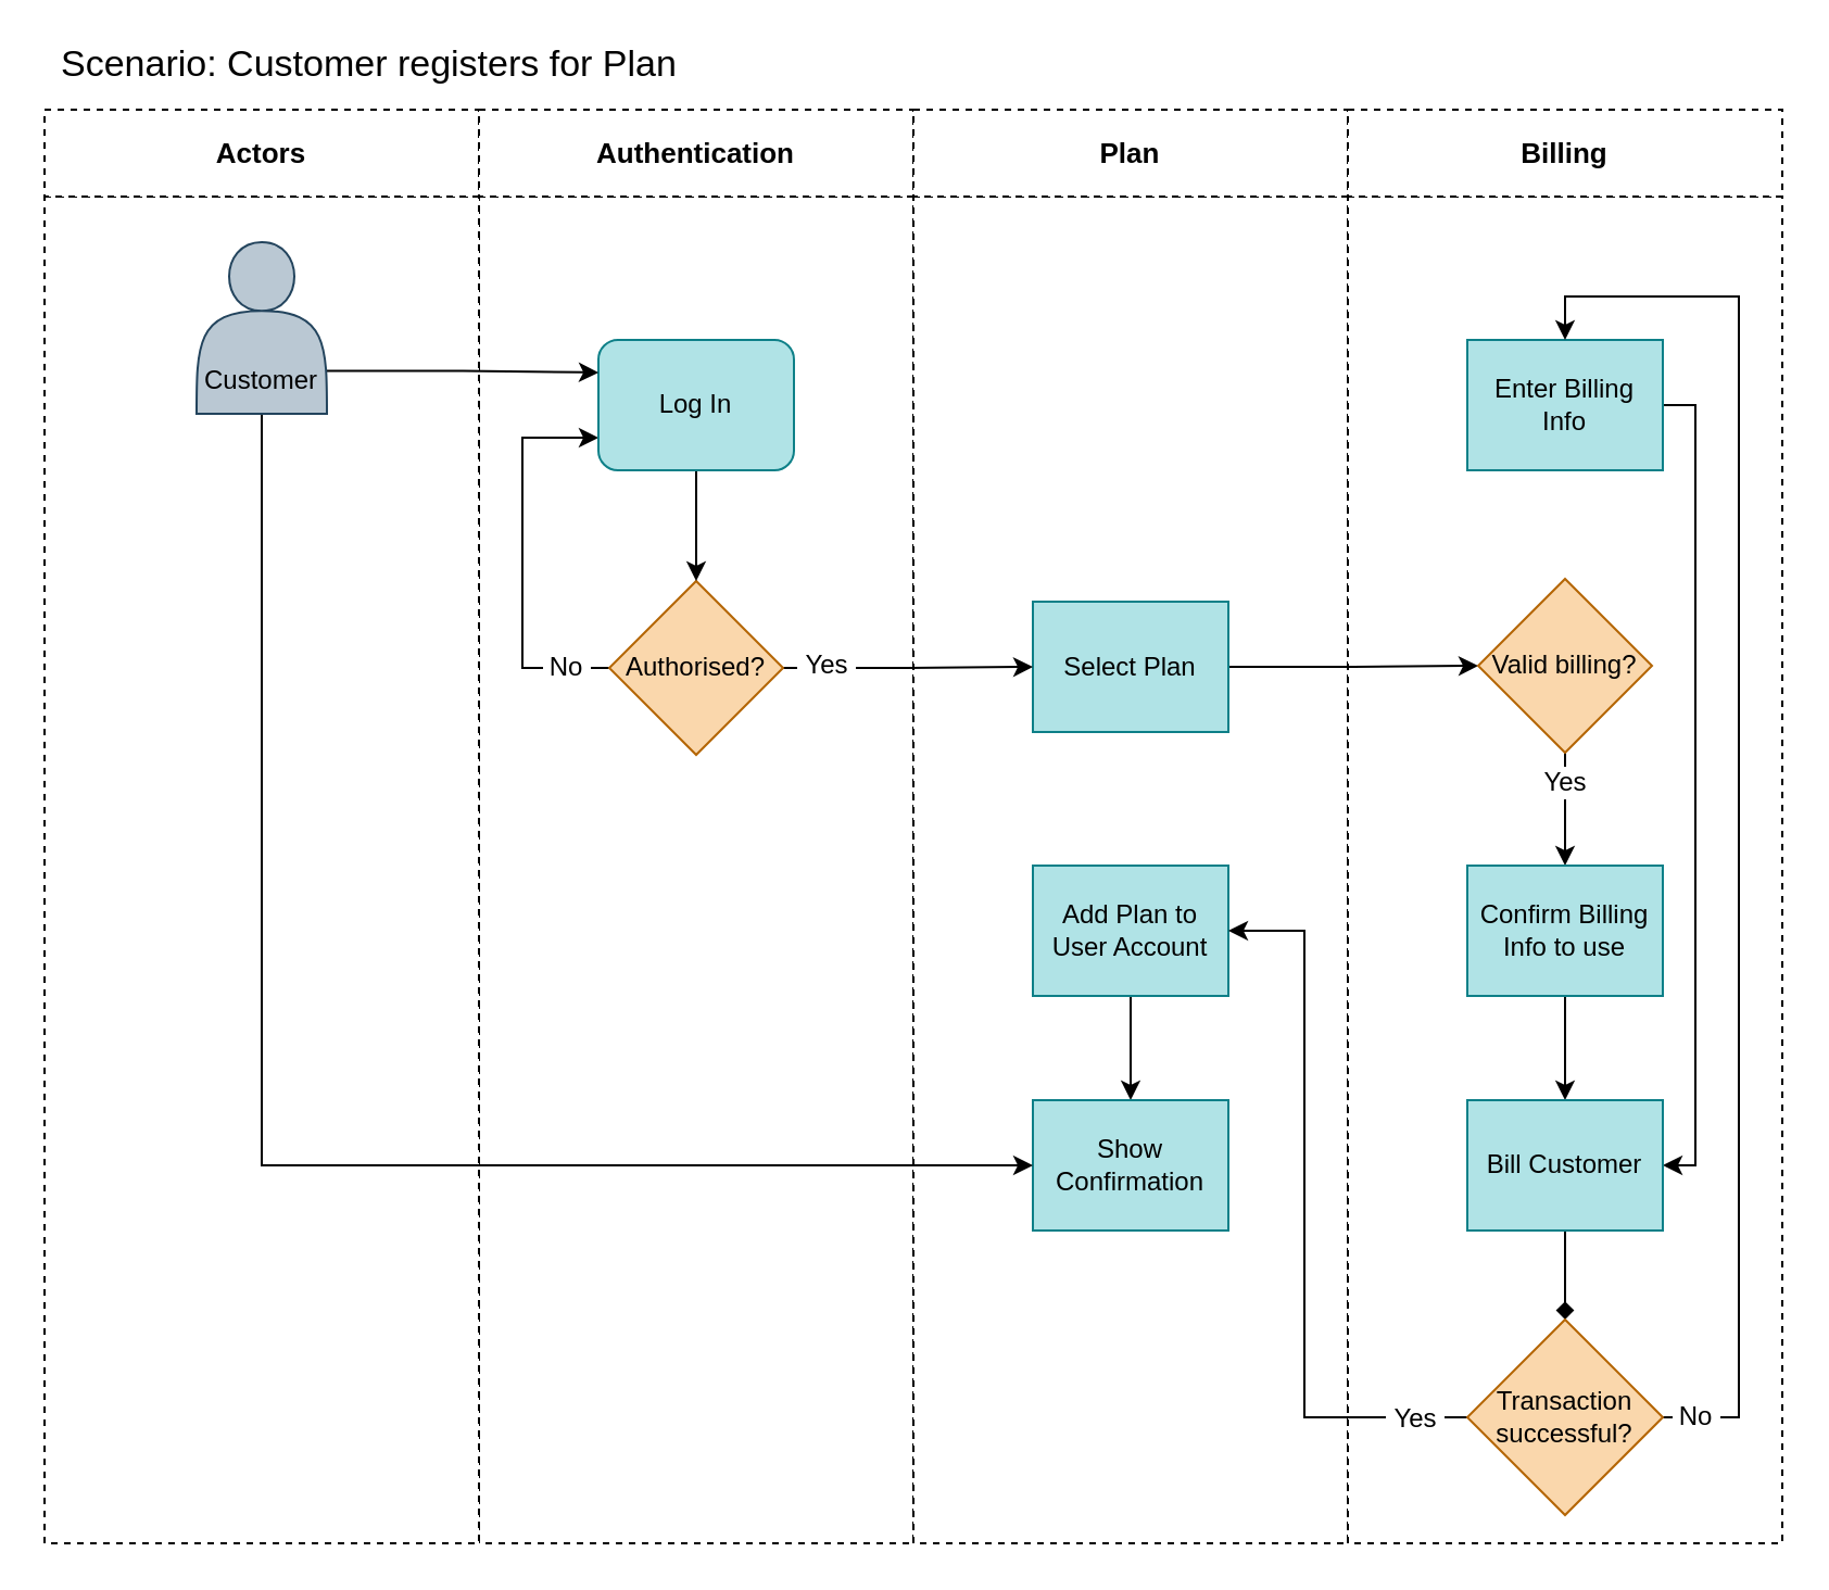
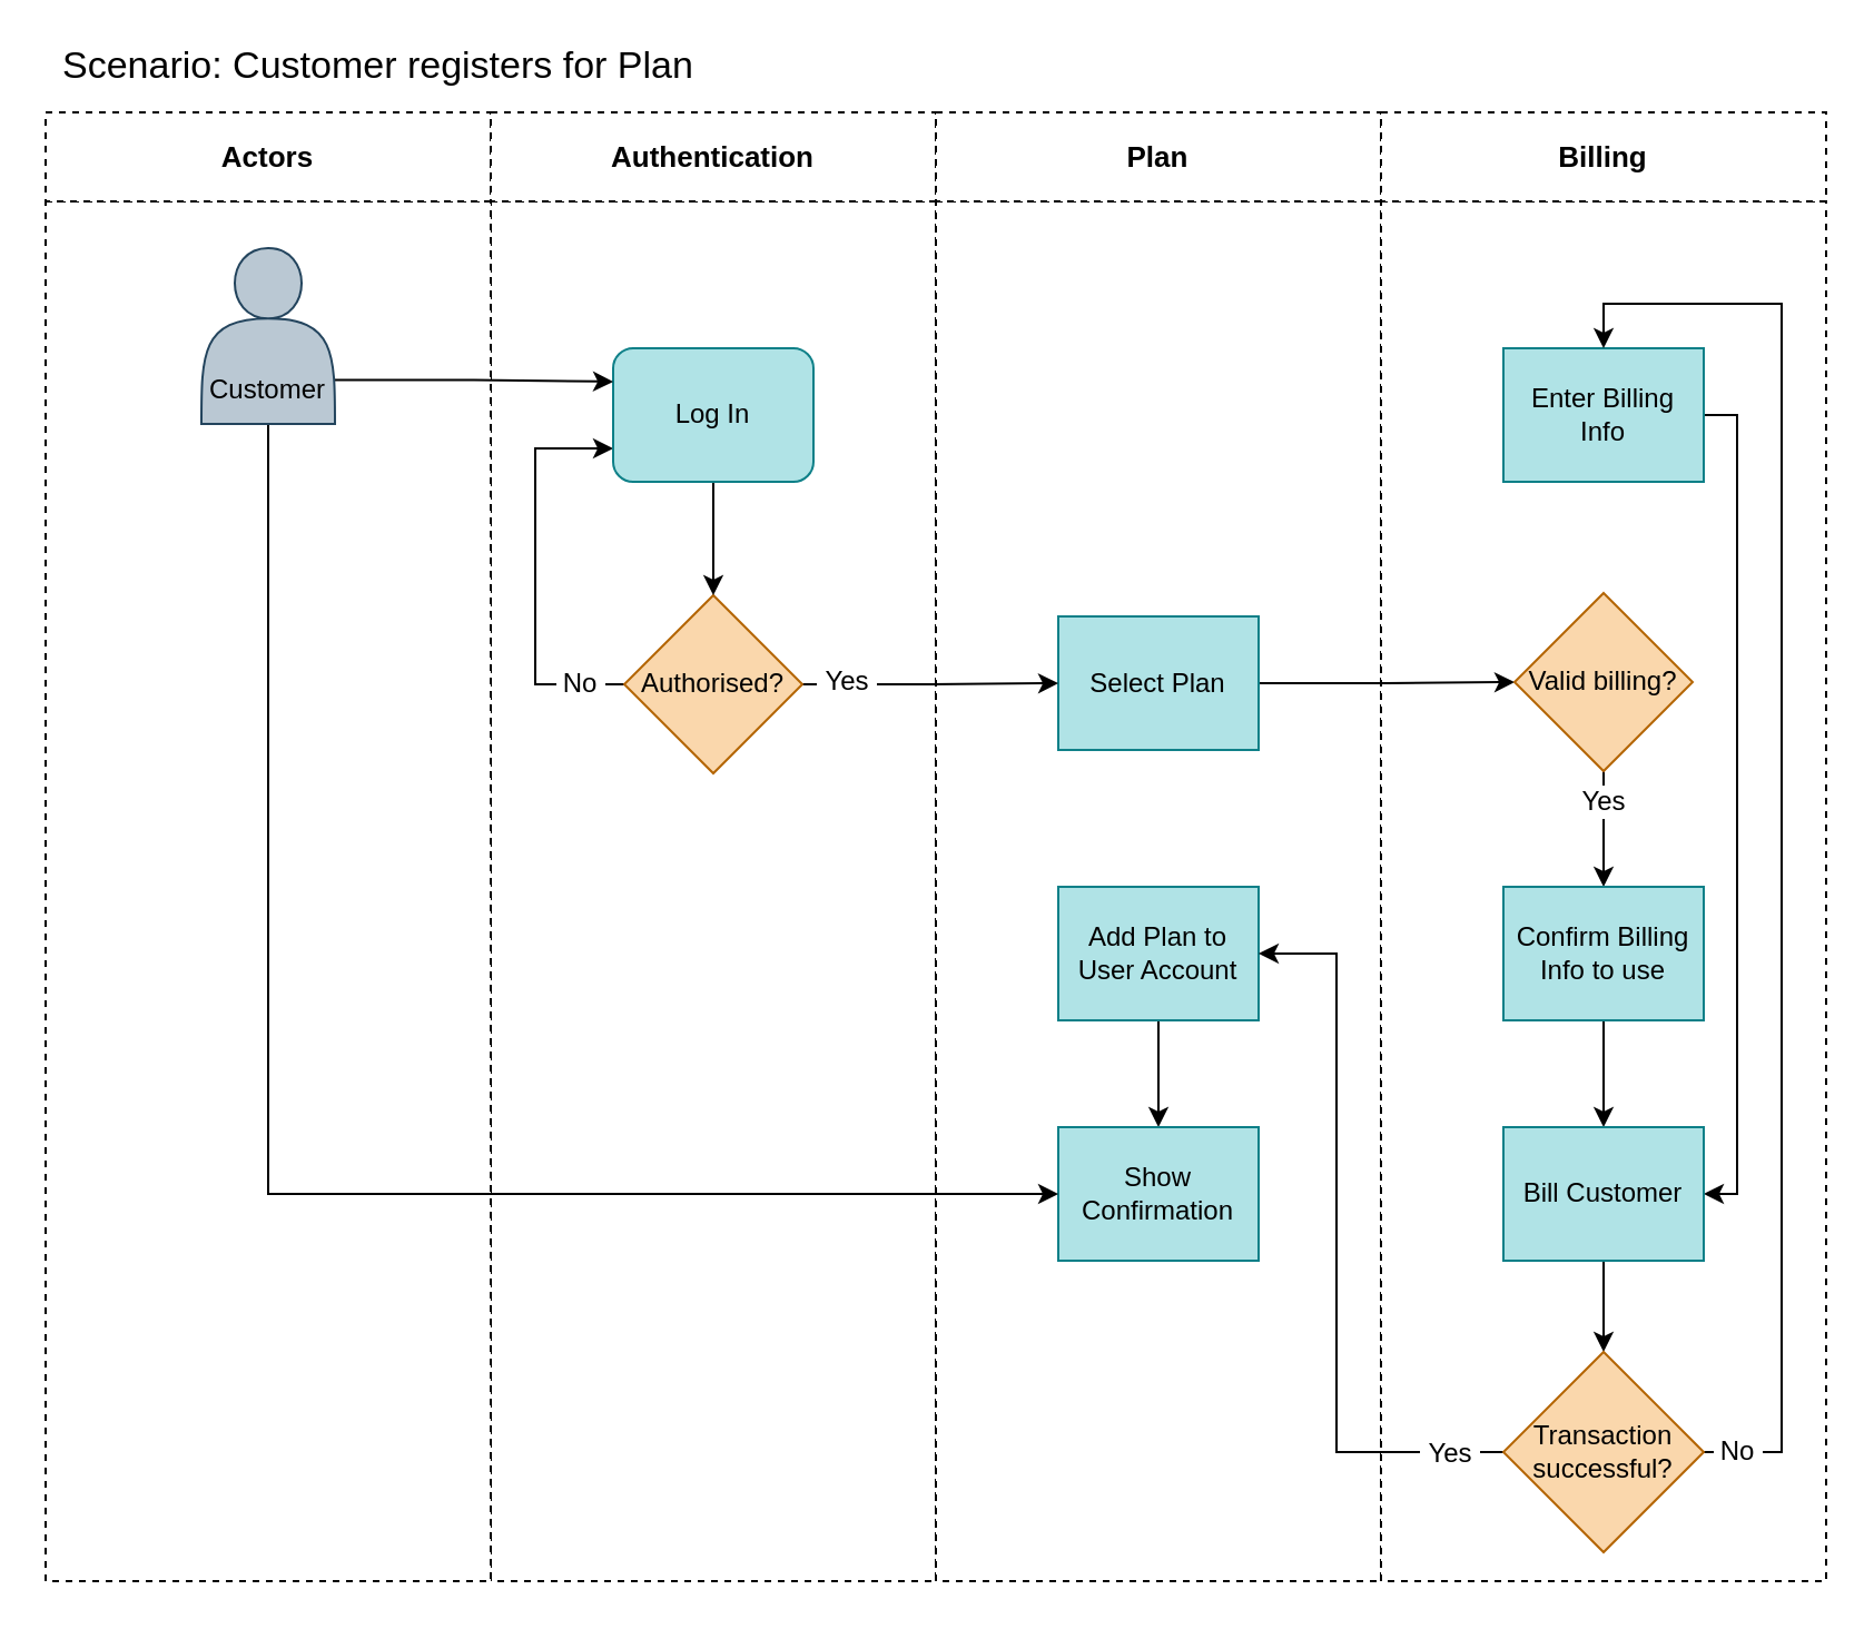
- <mxCell id="30" style="edgeStyle=orthogonalEdgeStyle;rounded=0;jumpStyle=arc;jumpSize=12;orthogonalLoop=1;jettySize=auto;html=1;fontSize=12;fontColor=#000000;entryX=0.5;entryY=0;entryDx=0;entryDy=0;entryPerimeter=0;endArrow=diamond;" parent="1" source="31" target="35" edge="1"><mxGeometry relative="1" as="geometry" /></mxCell>
+ <mxCell id="30" style="edgeStyle=orthogonalEdgeStyle;rounded=0;jumpStyle=arc;jumpSize=12;orthogonalLoop=1;jettySize=auto;html=1;fontSize=12;fontColor=#000000;entryX=0.5;entryY=0;entryDx=0;entryDy=0;entryPerimeter=0;" parent="1" source="31" target="35" edge="1"><mxGeometry relative="1" as="geometry" /></mxCell>
